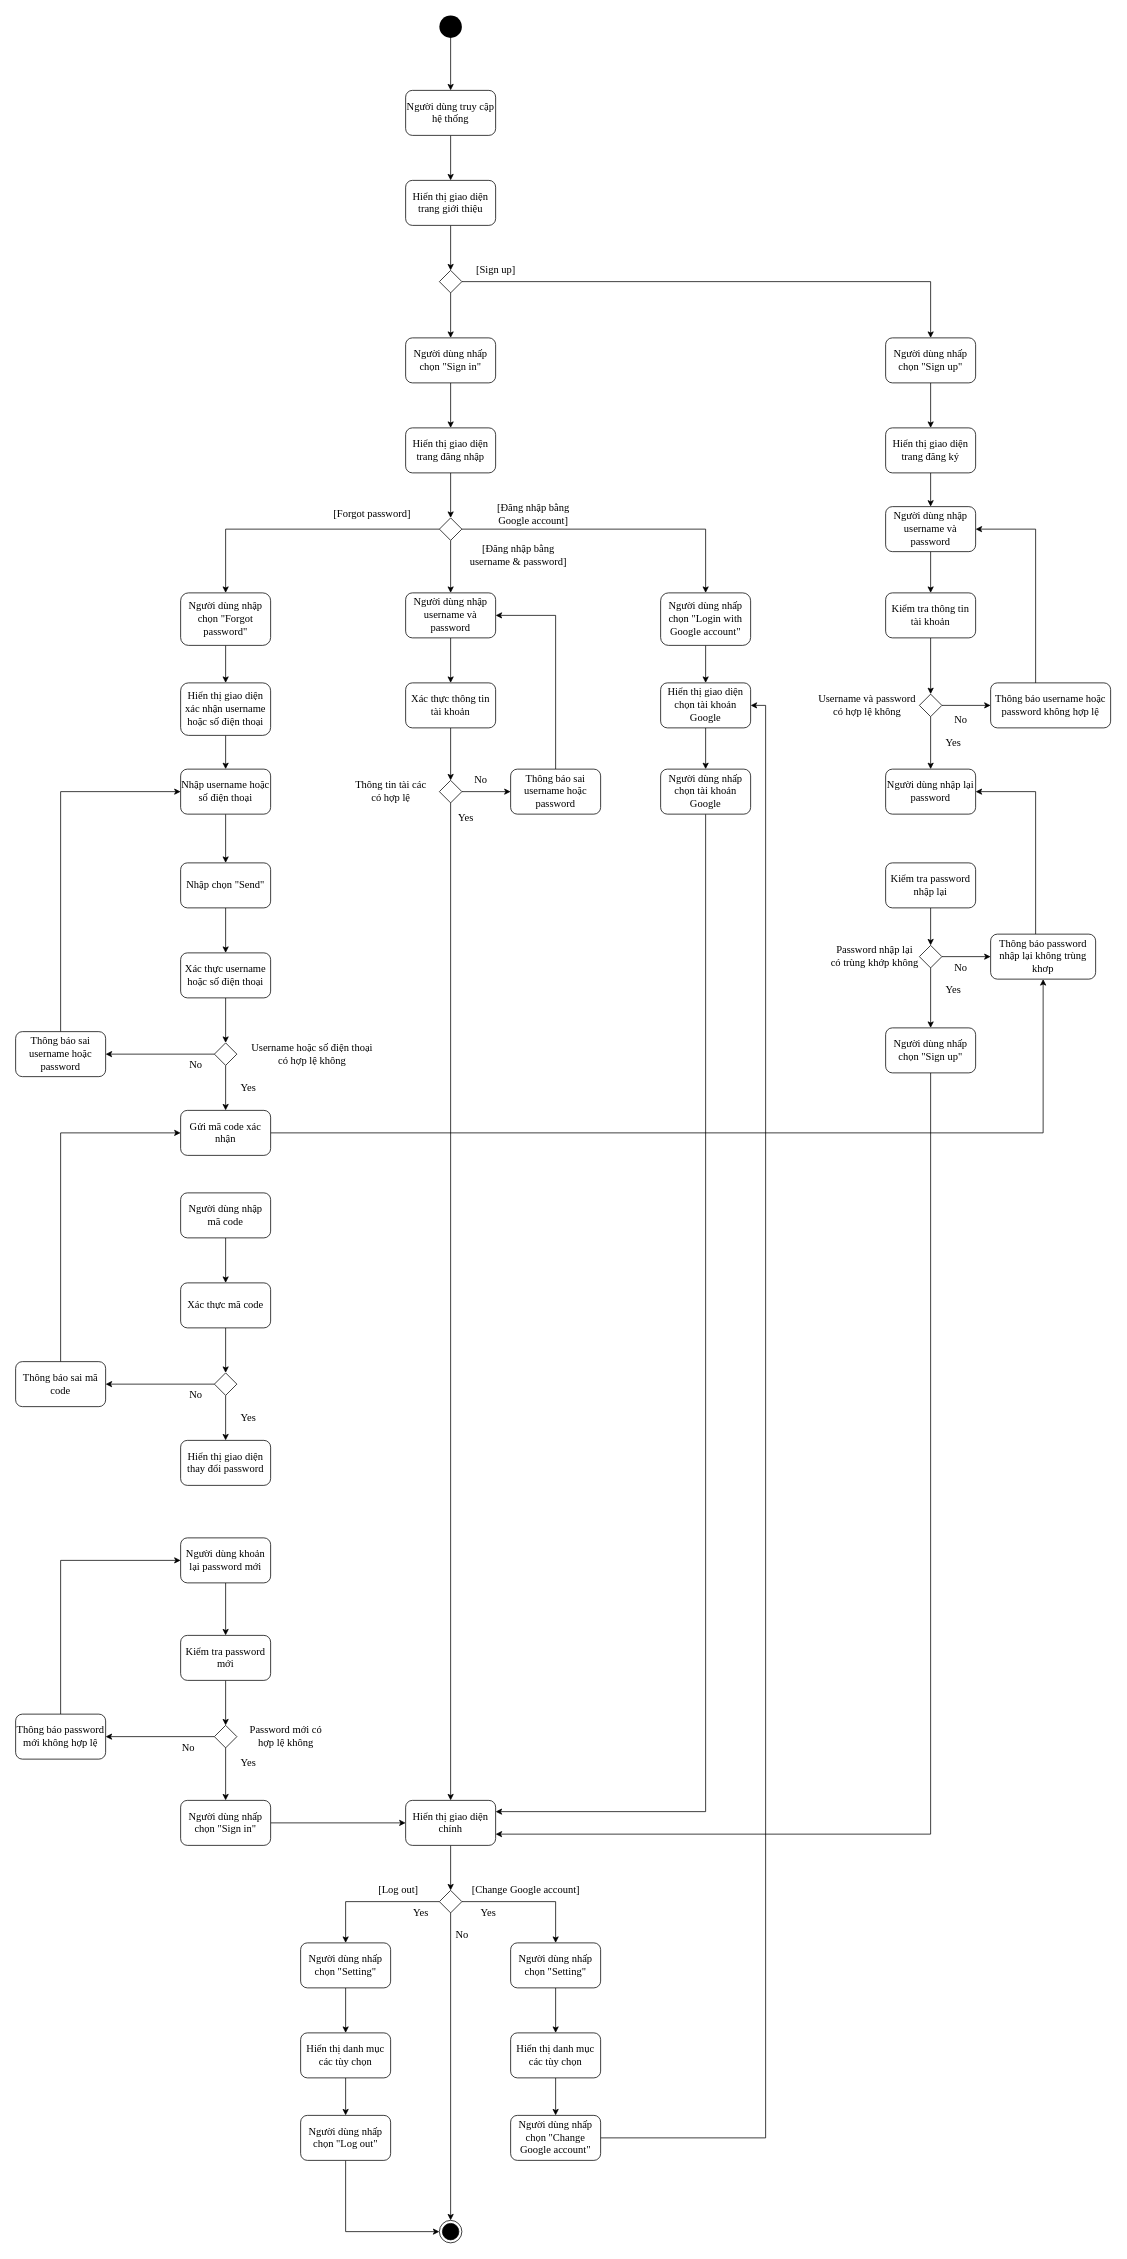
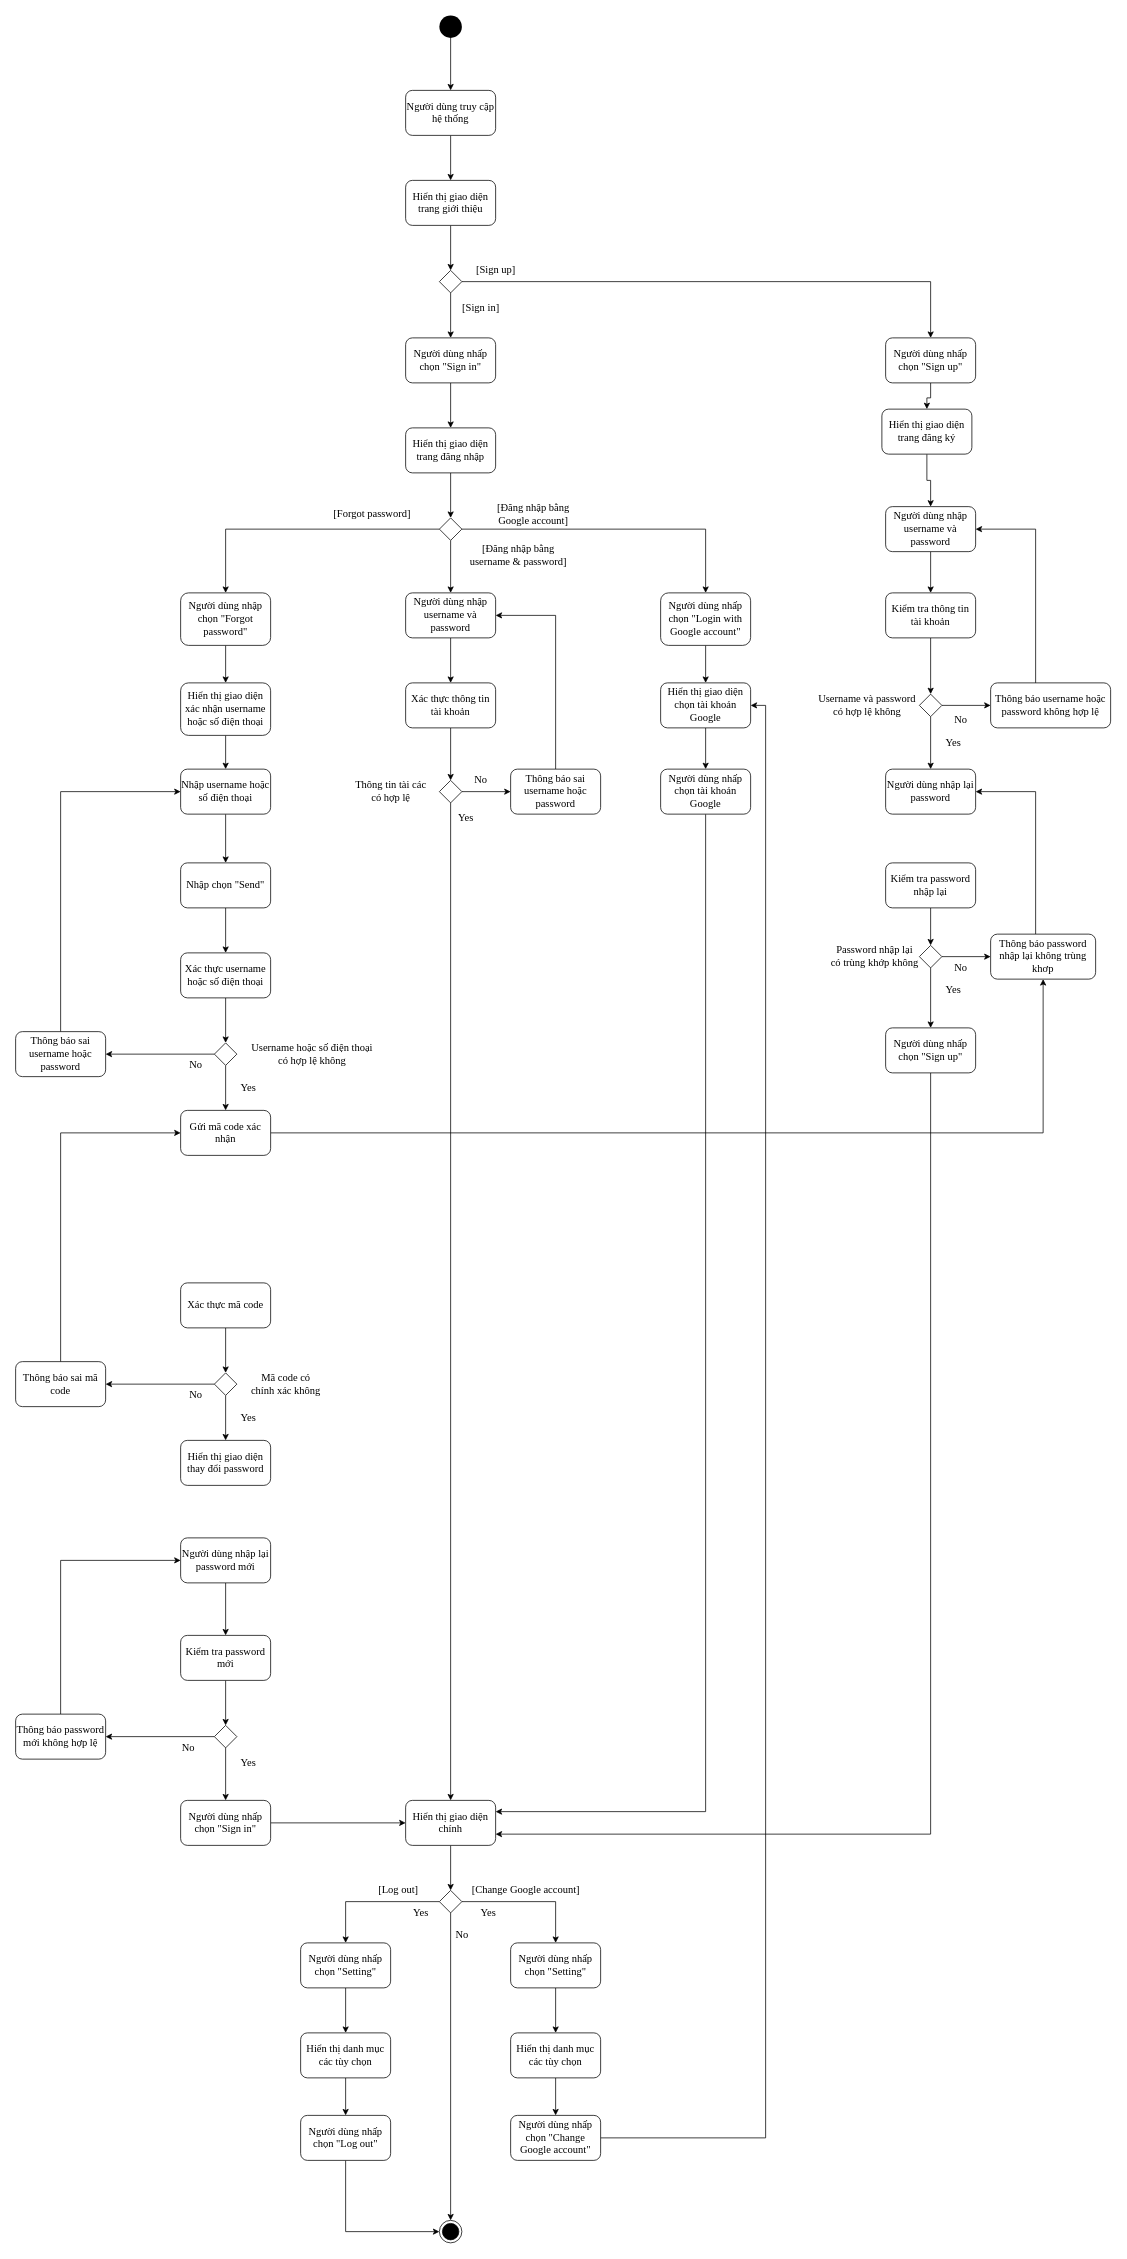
+ <mxCell id="13" value="[Sign in]" style="text;html=1;align=center;verticalAlign=middle;resizable=0;points=[];autosize=1;fontFamily=Verdana;fontSize=14;" parent="1" vertex="1"><mxGeometry x="600" y="400" width="80" height="20" as="geometry" /></mxCell>
- <mxCell id="116" value="Hiển thị giao diện trang đăng ký" style="rounded=1;whiteSpace=wrap;html=1;fontFamily=Verdana;fontSize=14;" parent="1" vertex="1"><mxGeometry x="1180" y="570" width="120" height="60" as="geometry" /></mxCell>
+ <mxCell id="116" value="Hiển thị giao diện trang đăng ký" style="rounded=1;whiteSpace=wrap;html=1;fontFamily=Verdana;fontSize=14;" parent="1" vertex="1"><mxGeometry x="1175" y="545" width="120" height="60" as="geometry" /></mxCell>
- <mxCell id="64" value="Người dùng nhập mã code" style="rounded=1;whiteSpace=wrap;html=1;fontFamily=Verdana;fontSize=14;" parent="1" vertex="1"><mxGeometry x="240" y="1590" width="120" height="60" as="geometry" /></mxCell>
- <mxCell id="63" style="edgeStyle=orthogonalEdgeStyle;rounded=0;orthogonalLoop=1;jettySize=auto;html=1;fontFamily=Verdana;fontSize=14;" parent="1" source="64" target="66" edge="1"><mxGeometry relative="1" as="geometry" /></mxCell>
+ <mxCell id="70" value="&lt;div style=&quot;font-size: 14px;&quot;&gt;Mã code có&lt;/div&gt;&lt;div style=&quot;font-size: 14px;&quot;&gt;chính xác không&lt;br style=&quot;font-size: 14px;&quot;&gt;&lt;/div&gt;" style="text;html=1;align=center;verticalAlign=middle;resizable=0;points=[];autosize=1;fontFamily=Verdana;fontSize=14;" parent="1" vertex="1"><mxGeometry x="315" y="1825" width="130" height="40" as="geometry" /></mxCell>
- <mxCell id="77" value="Người dùng khoản lại password mới" style="rounded=1;whiteSpace=wrap;html=1;fontFamily=Verdana;fontSize=14;" parent="1" vertex="1"><mxGeometry x="240" y="2050" width="120" height="60" as="geometry" /></mxCell>
+ <mxCell id="77" value="Người dùng nhập lại password mới" style="rounded=1;whiteSpace=wrap;html=1;fontFamily=Verdana;fontSize=14;" parent="1" vertex="1"><mxGeometry x="240" y="2050" width="120" height="60" as="geometry" /></mxCell>
- <mxCell id="83" value="&lt;div style=&quot;font-size: 14px;&quot;&gt;Password mới có&lt;/div&gt;&lt;div style=&quot;font-size: 14px;&quot;&gt;hợp lệ không&lt;br style=&quot;font-size: 14px;&quot;&gt;&lt;/div&gt;" style="text;html=1;align=center;verticalAlign=middle;resizable=0;points=[];autosize=1;fontFamily=Verdana;fontSize=14;" parent="1" vertex="1"><mxGeometry x="315" y="2295" width="130" height="40" as="geometry" /></mxCell>
